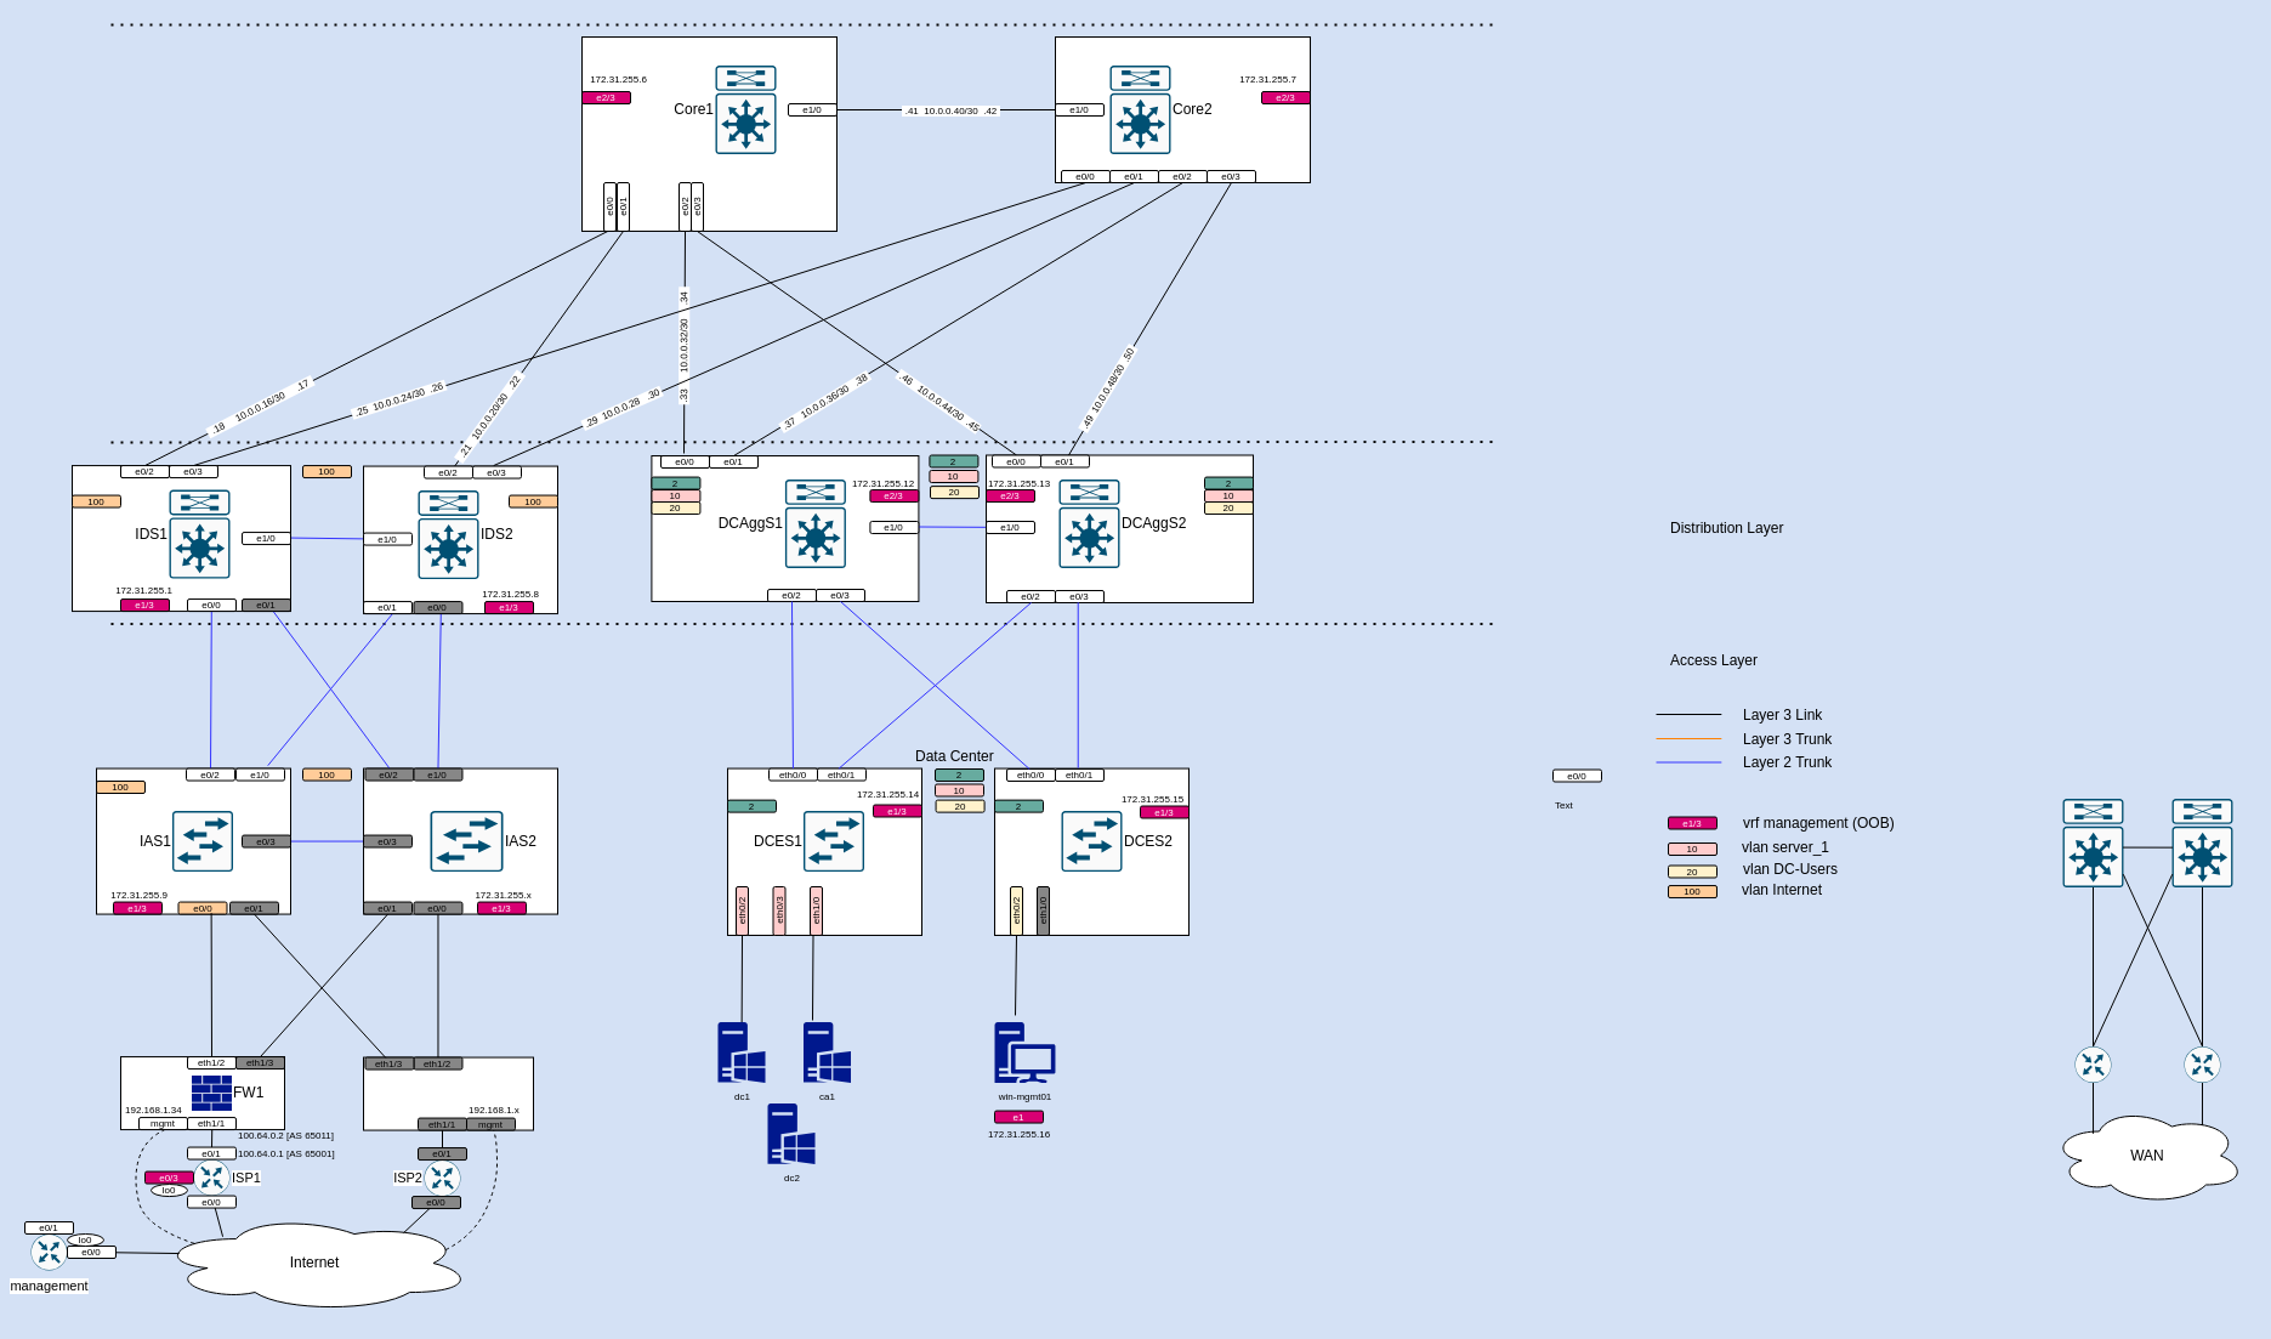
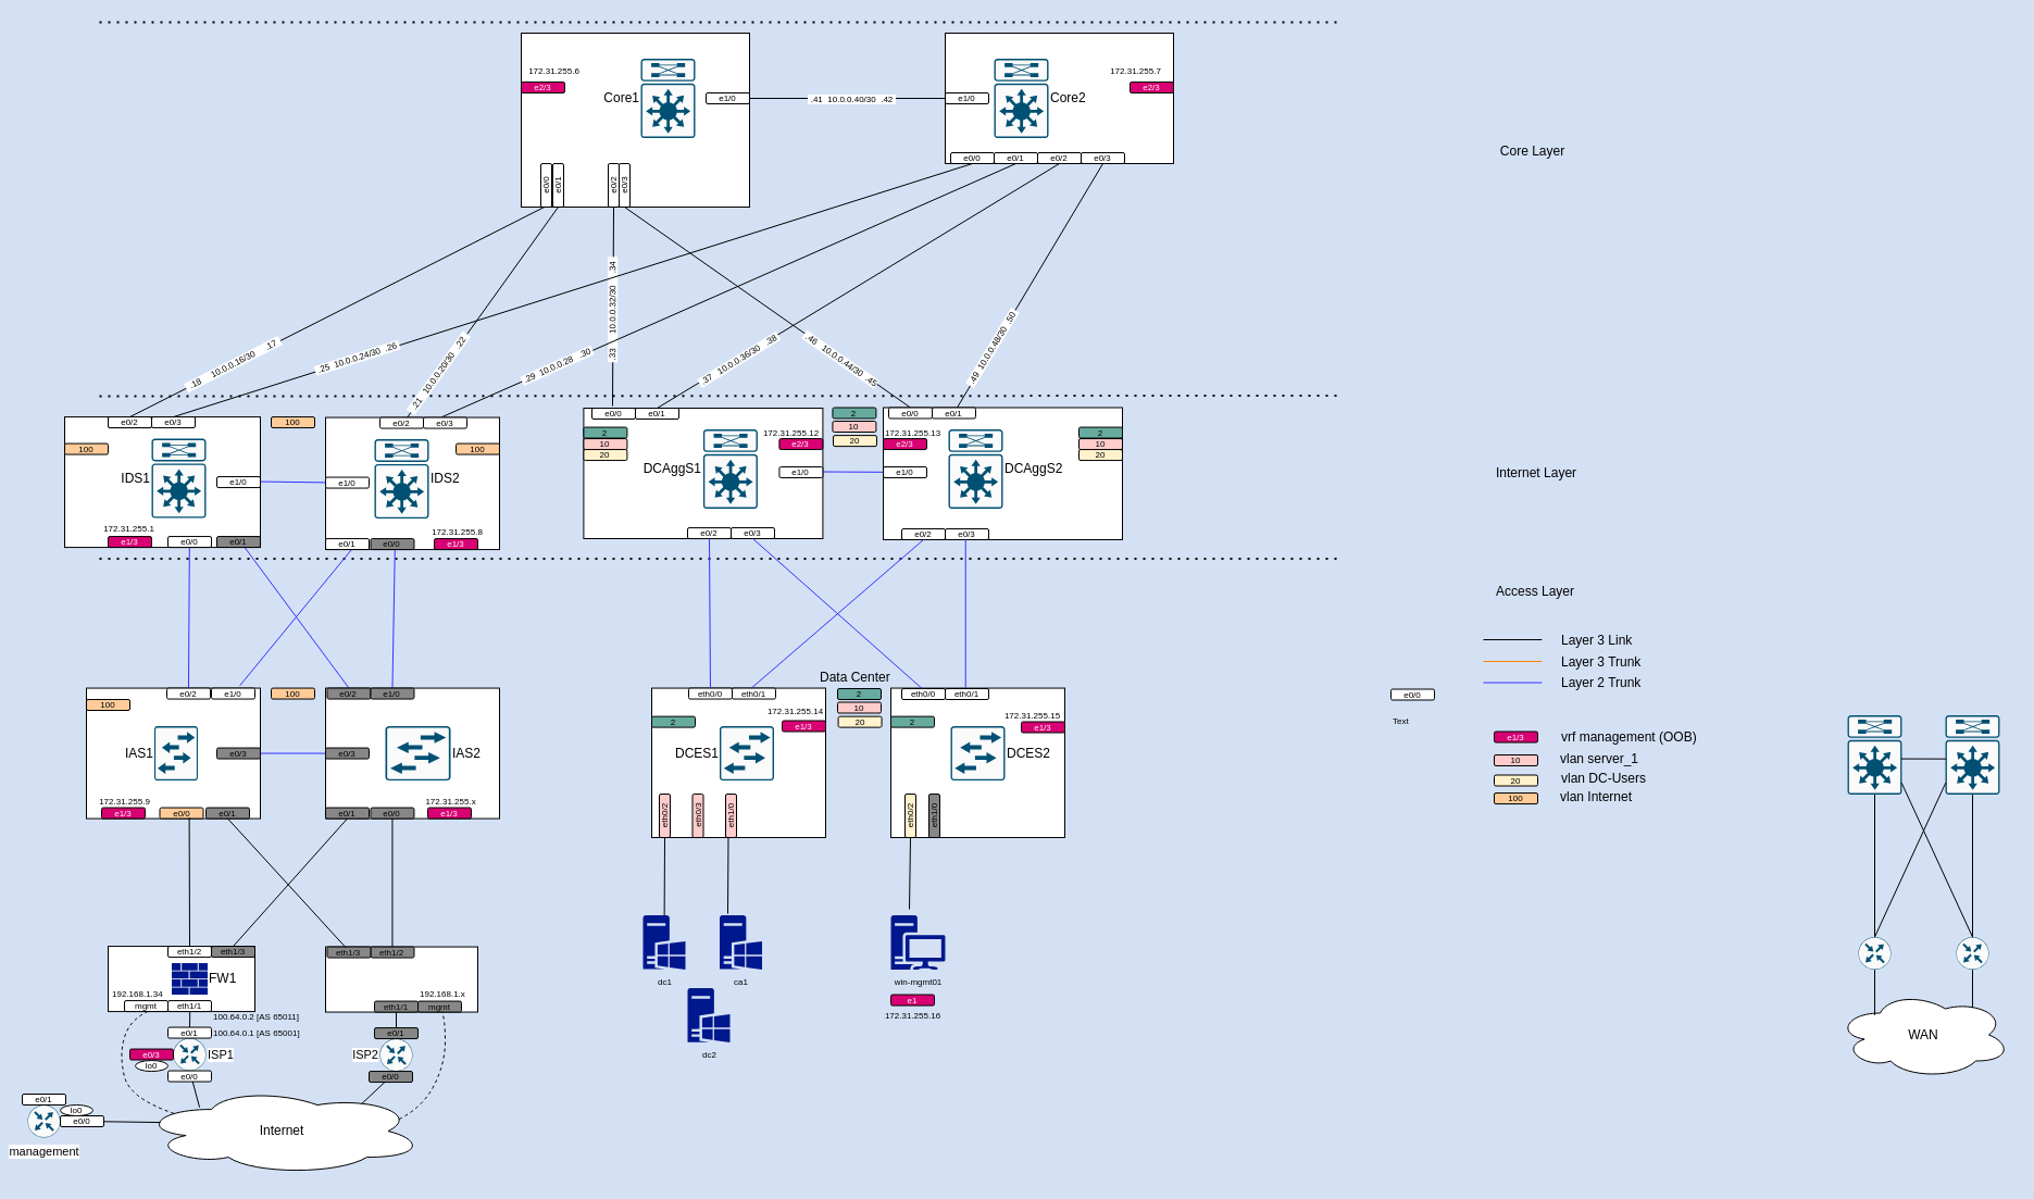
+ <mxCell id="16" value="Core Layer" style="text;html=1;align=center;verticalAlign=middle;resizable=0;points=[];autosize=1;strokeColor=none;fillColor=none;" parent="1" vertex="1"><mxGeometry x="1374" y="128.5" width="70" height="20" as="geometry" /></mxCell>
- <mxCell id="38" value="Distribution Layer" style="text;html=1;align=left;verticalAlign=middle;resizable=0;points=[];autosize=1;strokeColor=none;fillColor=none;" parent="1" vertex="1"><mxGeometry x="1374" y="425" width="110" height="20" as="geometry" /></mxCell>
+ <mxCell id="38" value="Internet Layer" style="text;html=1;align=left;verticalAlign=middle;resizable=0;points=[];autosize=1;strokeColor=none;fillColor=none;" parent="1" vertex="1"><mxGeometry x="1374" y="425" width="110" height="20" as="geometry" /></mxCell>
- <mxCell id="136" value="&lt;font style=&quot;font-size: 12px;&quot;&gt;IAS1&lt;/font&gt;" style="sketch=0;points=[[0.015,0.015,0],[0.985,0.015,0],[0.985,0.985,0],[0.015,0.985,0],[0.25,0,0],[0.5,0,0],[0.75,0,0],[1,0.25,0],[1,0.5,0],[1,0.75,0],[0.75,1,0],[0.5,1,0],[0.25,1,0],[0,0.75,0],[0,0.5,0],[0,0.25,0]];verticalLabelPosition=middle;html=1;verticalAlign=middle;aspect=fixed;align=right;pointerEvents=1;shape=mxgraph.cisco19.rect;prIcon=l2_switch;fillColor=#FAFAFA;strokeColor=#005073;fontSize=7;labelPosition=left;" parent="1" vertex="1"><mxGeometry x="141.5" y="667.56" width="50" height="50" as="geometry" /></mxCell>
+ <mxCell id="136" value="&lt;font style=&quot;font-size: 12px;&quot;&gt;IAS1&lt;/font&gt;" style="sketch=0;points=[[0.015,0.015,0],[0.985,0.015,0],[0.985,0.985,0],[0.015,0.985,0],[0.25,0,0],[0.5,0,0],[0.75,0,0],[1,0.25,0],[1,0.5,0],[1,0.75,0],[0.75,1,0],[0.5,1,0],[0.25,1,0],[0,0.75,0],[0,0.5,0],[0,0.25,0]];verticalLabelPosition=middle;html=1;verticalAlign=middle;aspect=fixed;align=right;pointerEvents=1;shape=mxgraph.cisco19.rect;prIcon=l2_switch;fillColor=#FAFAFA;strokeColor=#005073;fontSize=7;labelPosition=left;" parent="1" vertex="1"><mxGeometry x="141.5" y="667.56" width="40" height="50" as="geometry" /></mxCell>
